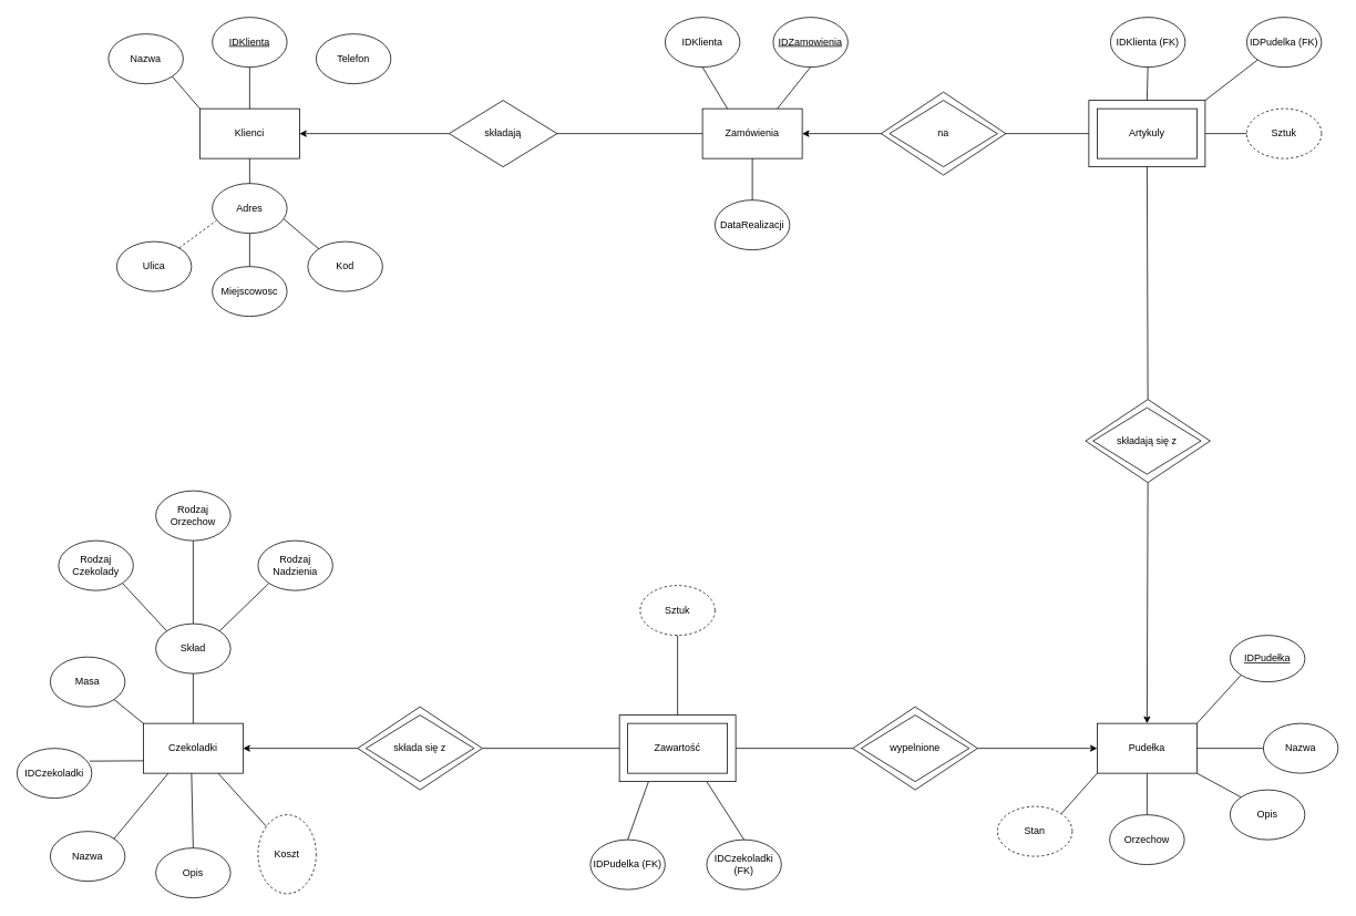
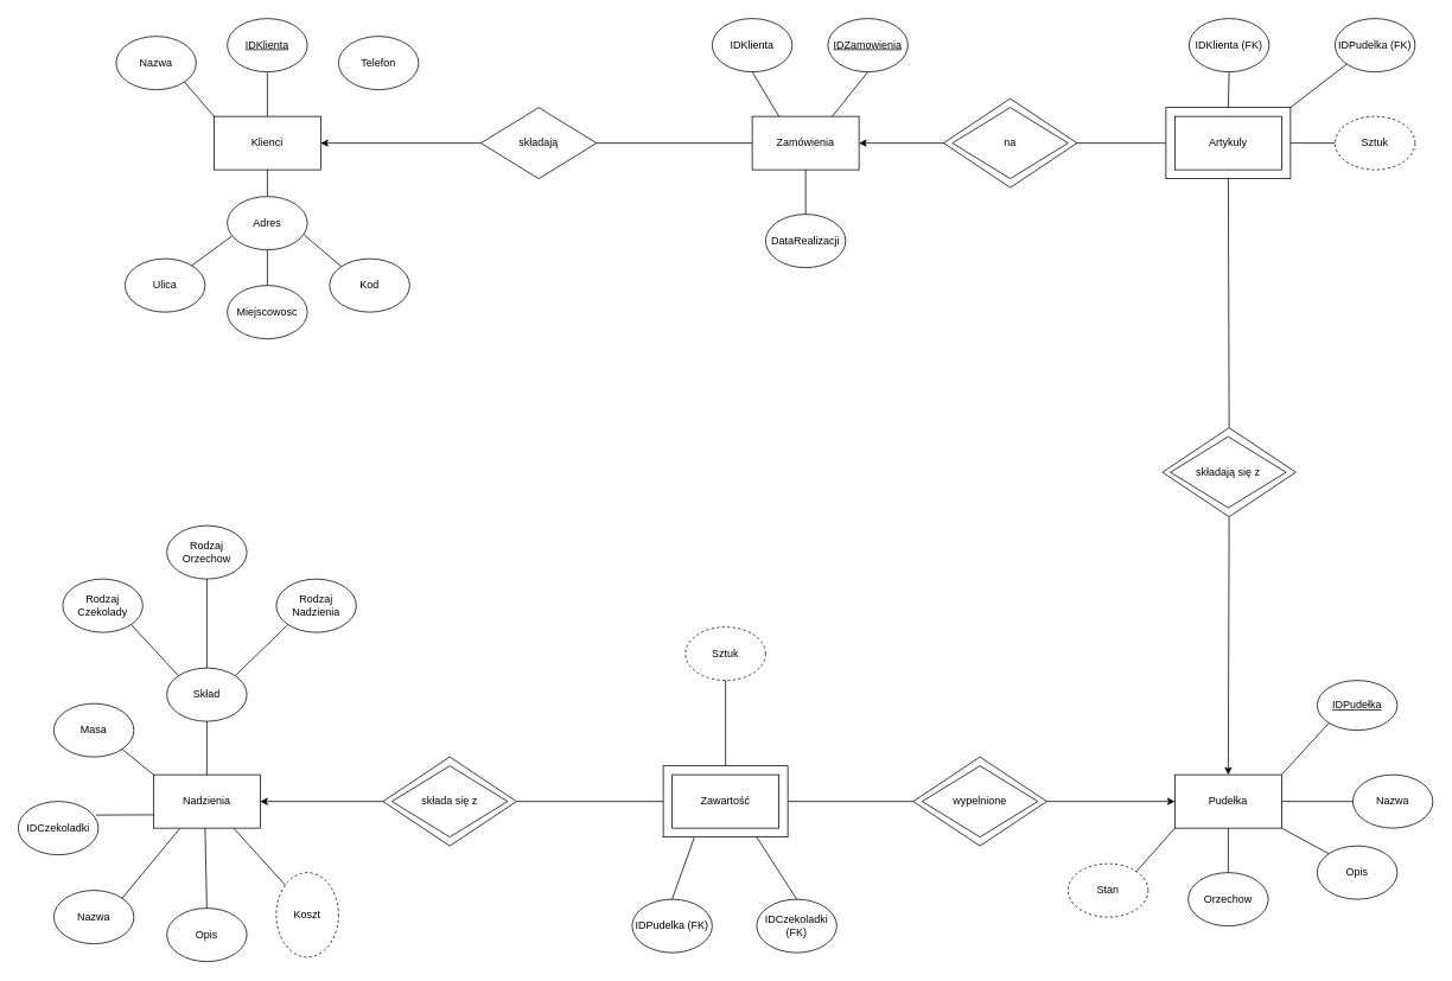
- <mxCell id="11" value="" style="endArrow=none;html=1;rounded=0;entryX=0.051;entryY=0.749;entryDx=0;entryDy=0;entryPerimeter=0;dashed=1;" parent="1" source="4" target="17" edge="1"><mxGeometry width="50" height="50" relative="1" as="geometry"><mxPoint x="280" y="190" as="sourcePoint" /><mxPoint x="330" y="140" as="targetPoint" /></mxGeometry></mxCell>
+ <mxCell id="11" value="" style="endArrow=none;html=1;rounded=0;entryX=0.051;entryY=0.749;entryDx=0;entryDy=0;entryPerimeter=0;" parent="1" source="4" target="17" edge="1"><mxGeometry width="50" height="50" relative="1" as="geometry"><mxPoint x="280" y="190" as="sourcePoint" /><mxPoint x="330" y="140" as="targetPoint" /></mxGeometry></mxCell>
- <mxCell id="46" value="Czekoladki" style="rounded=0;whiteSpace=wrap;html=1;" parent="1" vertex="1"><mxGeometry x="172" y="870" width="120" height="60" as="geometry" /></mxCell>
+ <mxCell id="46" value="Nadzienia" style="rounded=0;whiteSpace=wrap;html=1;" parent="1" vertex="1"><mxGeometry x="172" y="870" width="120" height="60" as="geometry" /></mxCell>
